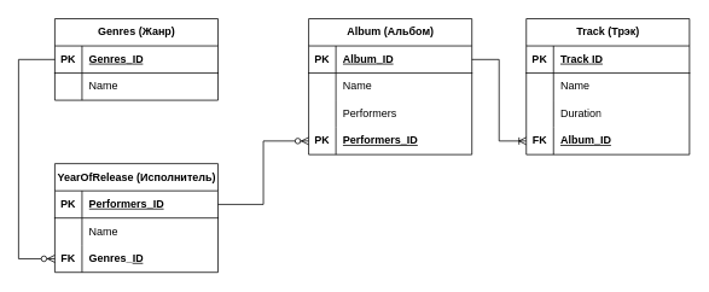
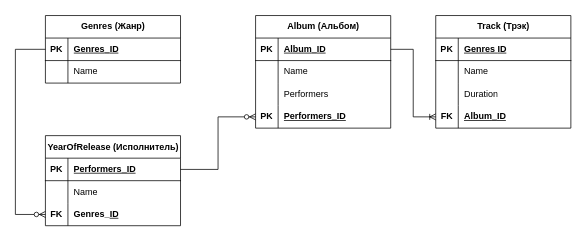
- <mxCell id="35" value="&lt;span style=&quot;text-align: center; white-space-collapse: preserve;&quot; data-src-align=&quot;0:4&quot; class=&quot;aNeGP0gI0B9AV8JaHPyH&quot;&gt;Track&lt;/span&gt;&lt;span style=&quot;text-align: center; text-wrap-mode: nowrap;&quot;&gt;&amp;nbsp;&lt;/span&gt;ID" style="shape=partialRectangle;connectable=0;fillColor=none;top=0;left=0;bottom=0;right=0;align=left;spacingLeft=6;fontStyle=5;overflow=hidden;whiteSpace=wrap;html=1;" parent="33" vertex="1"><mxGeometry x="30" width="150" height="30" as="geometry"><mxRectangle width="150" height="30" as="alternateBounds" /></mxGeometry></mxCell>
+ <mxCell id="35" value="&lt;span style=&quot;text-align: center; white-space-collapse: preserve;&quot; data-src-align=&quot;0:4&quot; class=&quot;aNeGP0gI0B9AV8JaHPyH&quot;&gt;Genres&lt;/span&gt;&lt;span style=&quot;text-align: center; text-wrap-mode: nowrap;&quot;&gt;&amp;nbsp;&lt;/span&gt;ID" style="shape=partialRectangle;connectable=0;fillColor=none;top=0;left=0;bottom=0;right=0;align=left;spacingLeft=6;fontStyle=5;overflow=hidden;whiteSpace=wrap;html=1;" parent="33" vertex="1"><mxGeometry x="30" width="150" height="30" as="geometry"><mxRectangle width="150" height="30" as="alternateBounds" /></mxGeometry></mxCell>
